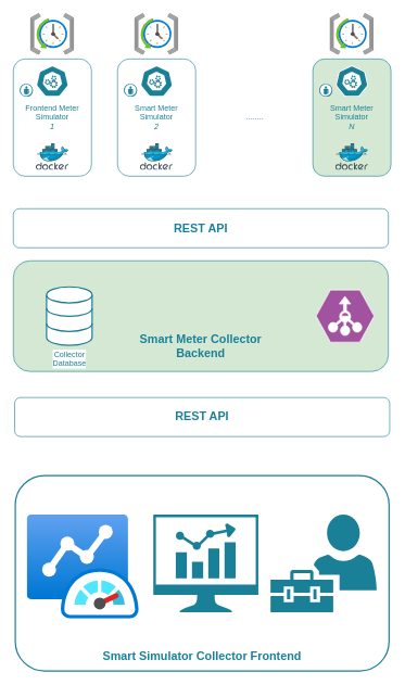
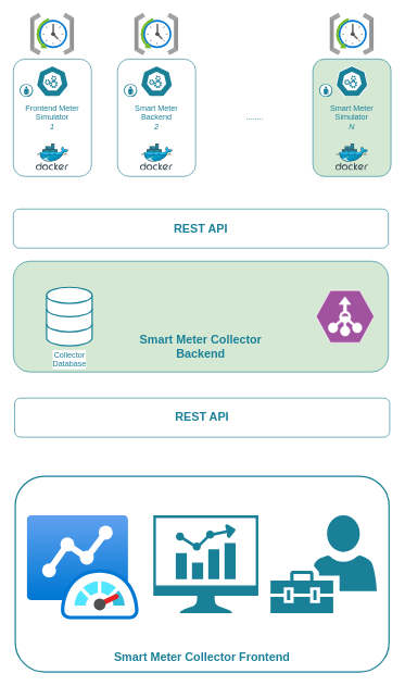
- <mxCell id="10" value="&lt;font color=&quot;#1a8098&quot;&gt;&lt;font face=&quot;Arial&quot;&gt;Smart Meter&lt;br&gt;Simulator&lt;br&gt;&lt;i&gt;2&lt;/i&gt;&lt;/font&gt;&lt;br&gt;&lt;/font&gt;" style="rounded=1;whiteSpace=wrap;html=1;strokeColor=#1A8098;" parent="9" vertex="1"><mxGeometry width="120" height="180" as="geometry" /></mxCell>
+ <mxCell id="10" value="&lt;font color=&quot;#1a8098&quot;&gt;&lt;font face=&quot;Arial&quot;&gt;Smart Meter&lt;br&gt;Backend&lt;br&gt;&lt;i&gt;2&lt;/i&gt;&lt;/font&gt;&lt;br&gt;&lt;/font&gt;" style="rounded=1;whiteSpace=wrap;html=1;strokeColor=#1A8098;" parent="9" vertex="1"><mxGeometry width="120" height="180" as="geometry" /></mxCell>
- <mxCell id="2" value="&lt;font color=&quot;#1a8098&quot; face=&quot;Arial&quot; style=&quot;font-size: 18px;&quot;&gt;&lt;b&gt;Smart Simulator Collector Frontend&lt;/b&gt;&lt;/font&gt;" style="rounded=1;whiteSpace=wrap;html=1;fillColor=none;strokeColor=#1A8098;strokeWidth=2;verticalAlign=bottom;spacingBottom=8;" parent="1" vertex="1"><mxGeometry x="23" y="730" width="574" height="300" as="geometry" /></mxCell>
+ <mxCell id="2" value="&lt;font color=&quot;#1a8098&quot; face=&quot;Arial&quot; style=&quot;font-size: 18px;&quot;&gt;&lt;b&gt;Smart Meter Collector Frontend&lt;/b&gt;&lt;/font&gt;" style="rounded=1;whiteSpace=wrap;html=1;fillColor=none;strokeColor=#1A8098;strokeWidth=2;verticalAlign=bottom;spacingBottom=8;" parent="1" vertex="1"><mxGeometry x="23" y="730" width="574" height="300" as="geometry" /></mxCell>
